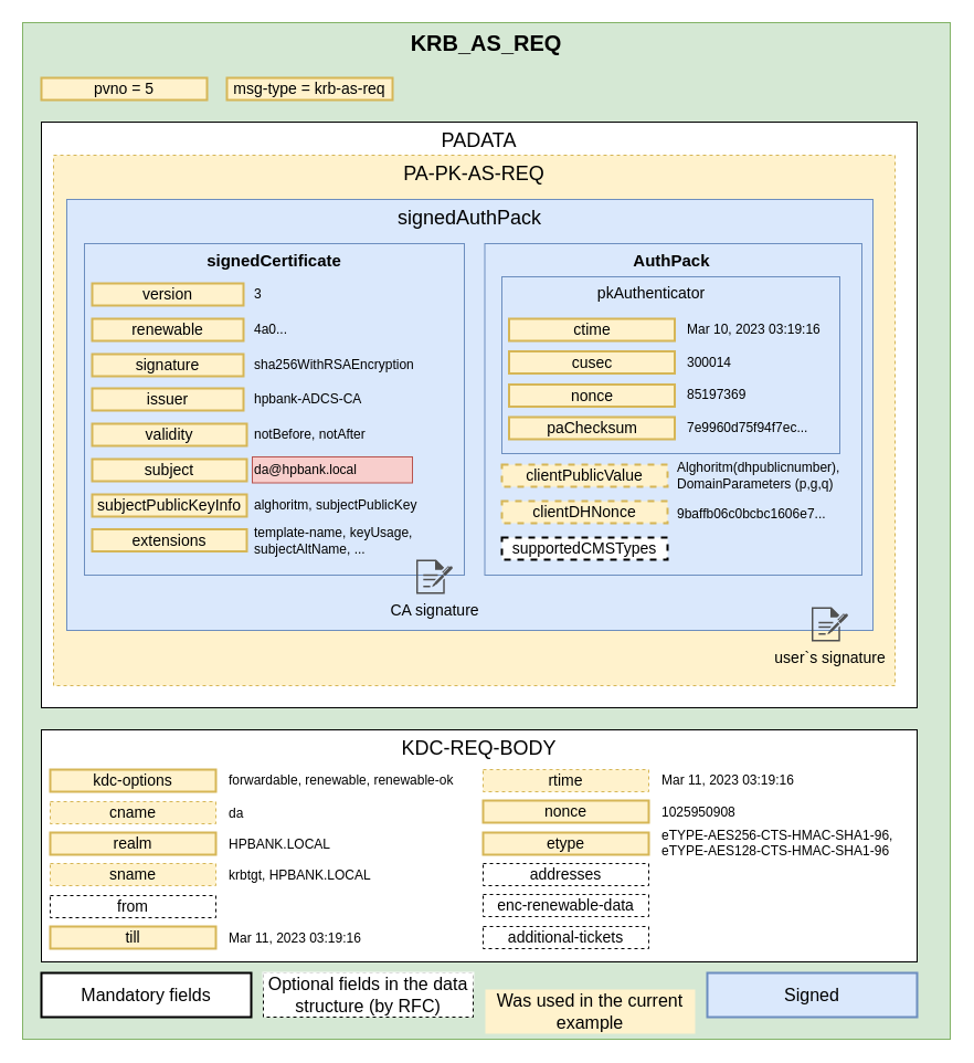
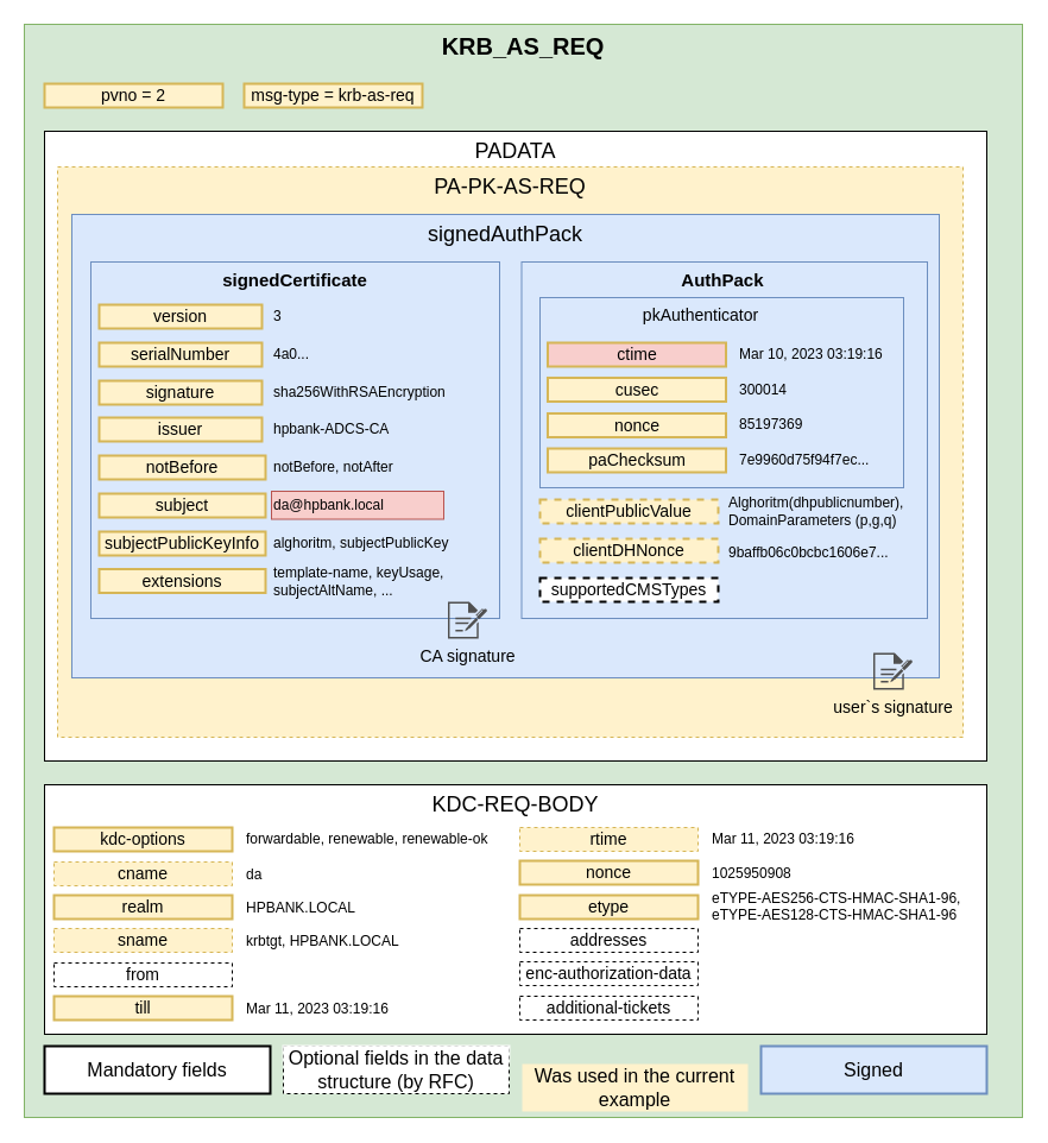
- <mxCell id="25" value="&lt;font style=&quot;font-size: 14px;&quot;&gt;pvno =&amp;nbsp;&lt;/font&gt;5" style="rounded=0;whiteSpace=wrap;html=1;fontSize=14;strokeWidth=2;fillColor=#fff2cc;strokeColor=#d6b656;" parent="1" vertex="1"><mxGeometry x="37" y="70" width="150" height="20" as="geometry" /></mxCell>
+ <mxCell id="25" value="&lt;font style=&quot;font-size: 14px;&quot;&gt;pvno =&amp;nbsp;&lt;/font&gt;2" style="rounded=0;whiteSpace=wrap;html=1;fontSize=14;strokeWidth=2;fillColor=#fff2cc;strokeColor=#d6b656;" parent="1" vertex="1"><mxGeometry x="37" y="70" width="150" height="20" as="geometry" /></mxCell>
- <mxCell id="35" value="&lt;font style=&quot;font-size: 14px;&quot;&gt;renewable&lt;/font&gt;" style="rounded=0;whiteSpace=wrap;html=1;fontSize=14;strokeWidth=2;fillColor=#fff2cc;strokeColor=#d6b656;" vertex="1" parent="1"><mxGeometry x="83" y="288" width="137" height="20" as="geometry" /></mxCell>
+ <mxCell id="35" value="&lt;font style=&quot;font-size: 14px;&quot;&gt;serialNumber&lt;/font&gt;" style="rounded=0;whiteSpace=wrap;html=1;fontSize=14;strokeWidth=2;fillColor=#fff2cc;strokeColor=#d6b656;" vertex="1" parent="1"><mxGeometry x="83" y="288" width="137" height="20" as="geometry" /></mxCell>
- <mxCell id="57" value="ctime" style="rounded=0;whiteSpace=wrap;html=1;fontSize=14;strokeWidth=2;fillColor=#fff2cc;strokeColor=#d6b656;" vertex="1" parent="1"><mxGeometry x="460.5" y="288" width="150" height="20" as="geometry" /></mxCell>
+ <mxCell id="57" value="ctime" style="rounded=0;whiteSpace=wrap;html=1;fontSize=14;strokeWidth=2;fillColor=#f8cecc;strokeColor=#d6b656;" vertex="1" parent="1"><mxGeometry x="460.5" y="288" width="150" height="20" as="geometry" /></mxCell>
- <mxCell id="42" value="&lt;font style=&quot;font-size: 14px;&quot;&gt;validity&lt;/font&gt;" style="rounded=0;whiteSpace=wrap;html=1;fontSize=14;strokeWidth=2;fillColor=#fff2cc;strokeColor=#d6b656;" vertex="1" parent="1"><mxGeometry x="83" y="383" width="140" height="20" as="geometry" /></mxCell>
+ <mxCell id="42" value="&lt;font style=&quot;font-size: 14px;&quot;&gt;notBefore&lt;/font&gt;" style="rounded=0;whiteSpace=wrap;html=1;fontSize=14;strokeWidth=2;fillColor=#fff2cc;strokeColor=#d6b656;" vertex="1" parent="1"><mxGeometry x="83" y="383" width="140" height="20" as="geometry" /></mxCell>
- <mxCell id="15" value="&lt;font style=&quot;font-size: 14px;&quot;&gt;enc-renewable-data&lt;/font&gt;" style="rounded=0;whiteSpace=wrap;html=1;fontSize=14;dashed=1;" parent="1" vertex="1"><mxGeometry x="437" y="809" width="150" height="20" as="geometry" /></mxCell>
+ <mxCell id="15" value="&lt;font style=&quot;font-size: 14px;&quot;&gt;enc-authorization-data&lt;/font&gt;" style="rounded=0;whiteSpace=wrap;html=1;fontSize=14;dashed=1;" parent="1" vertex="1"><mxGeometry x="437" y="809" width="150" height="20" as="geometry" /></mxCell>
